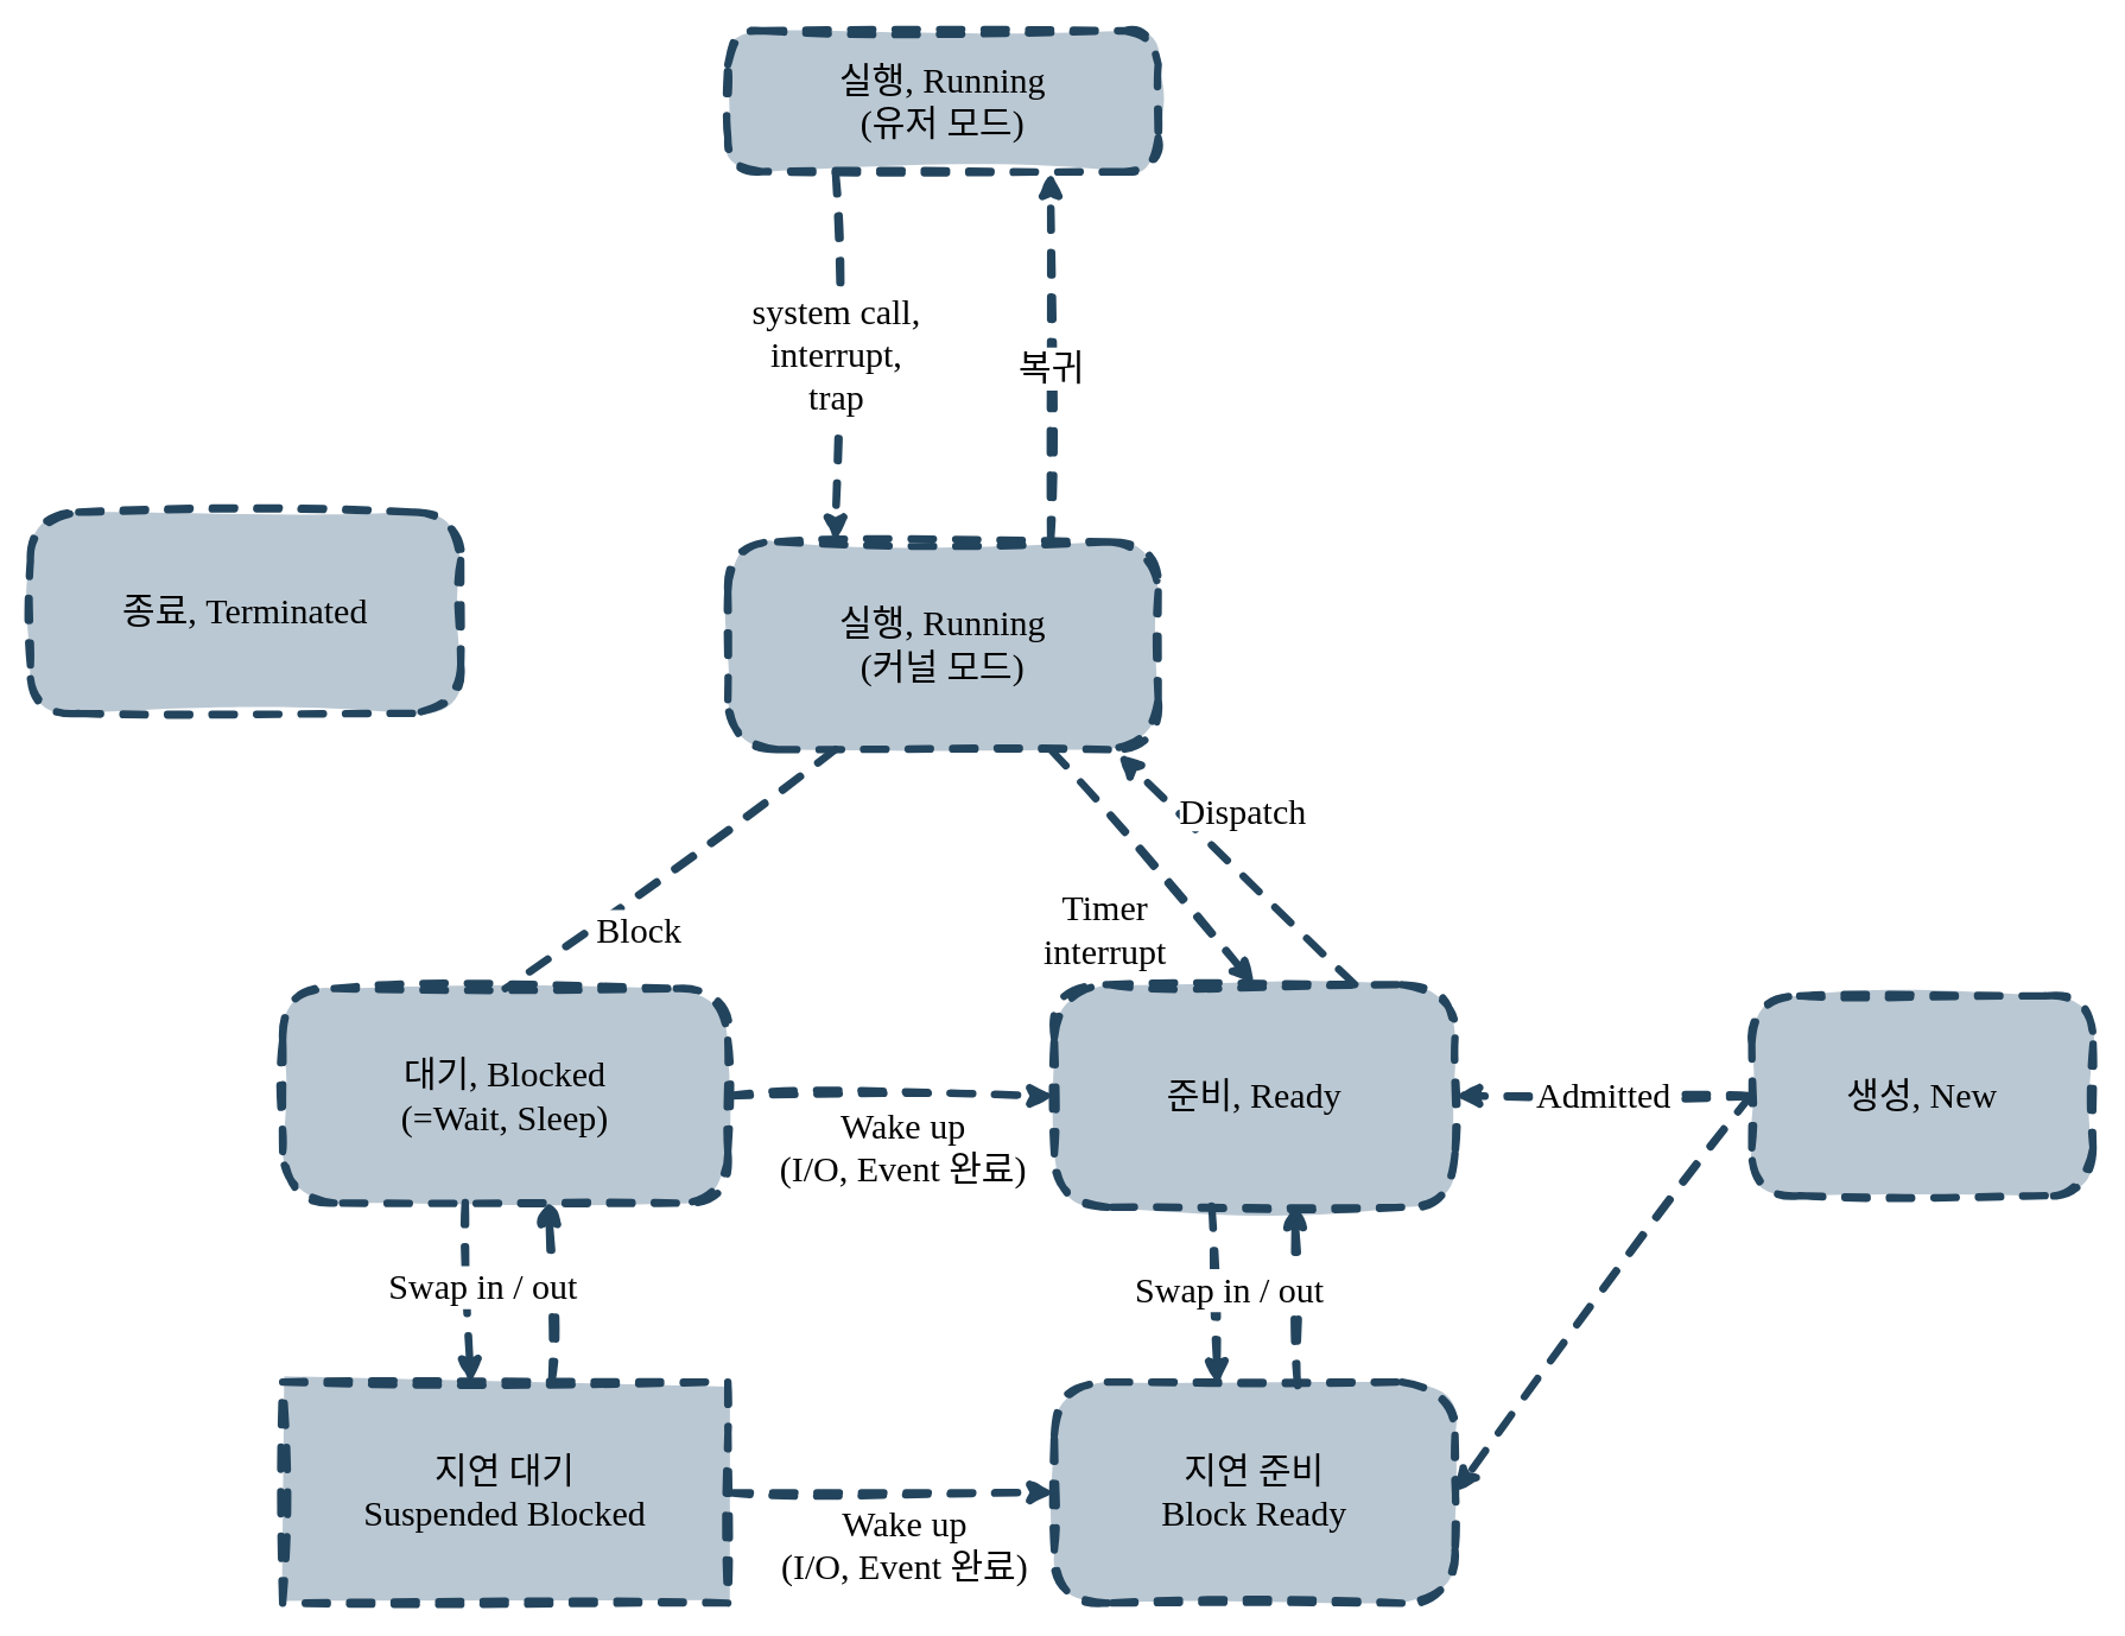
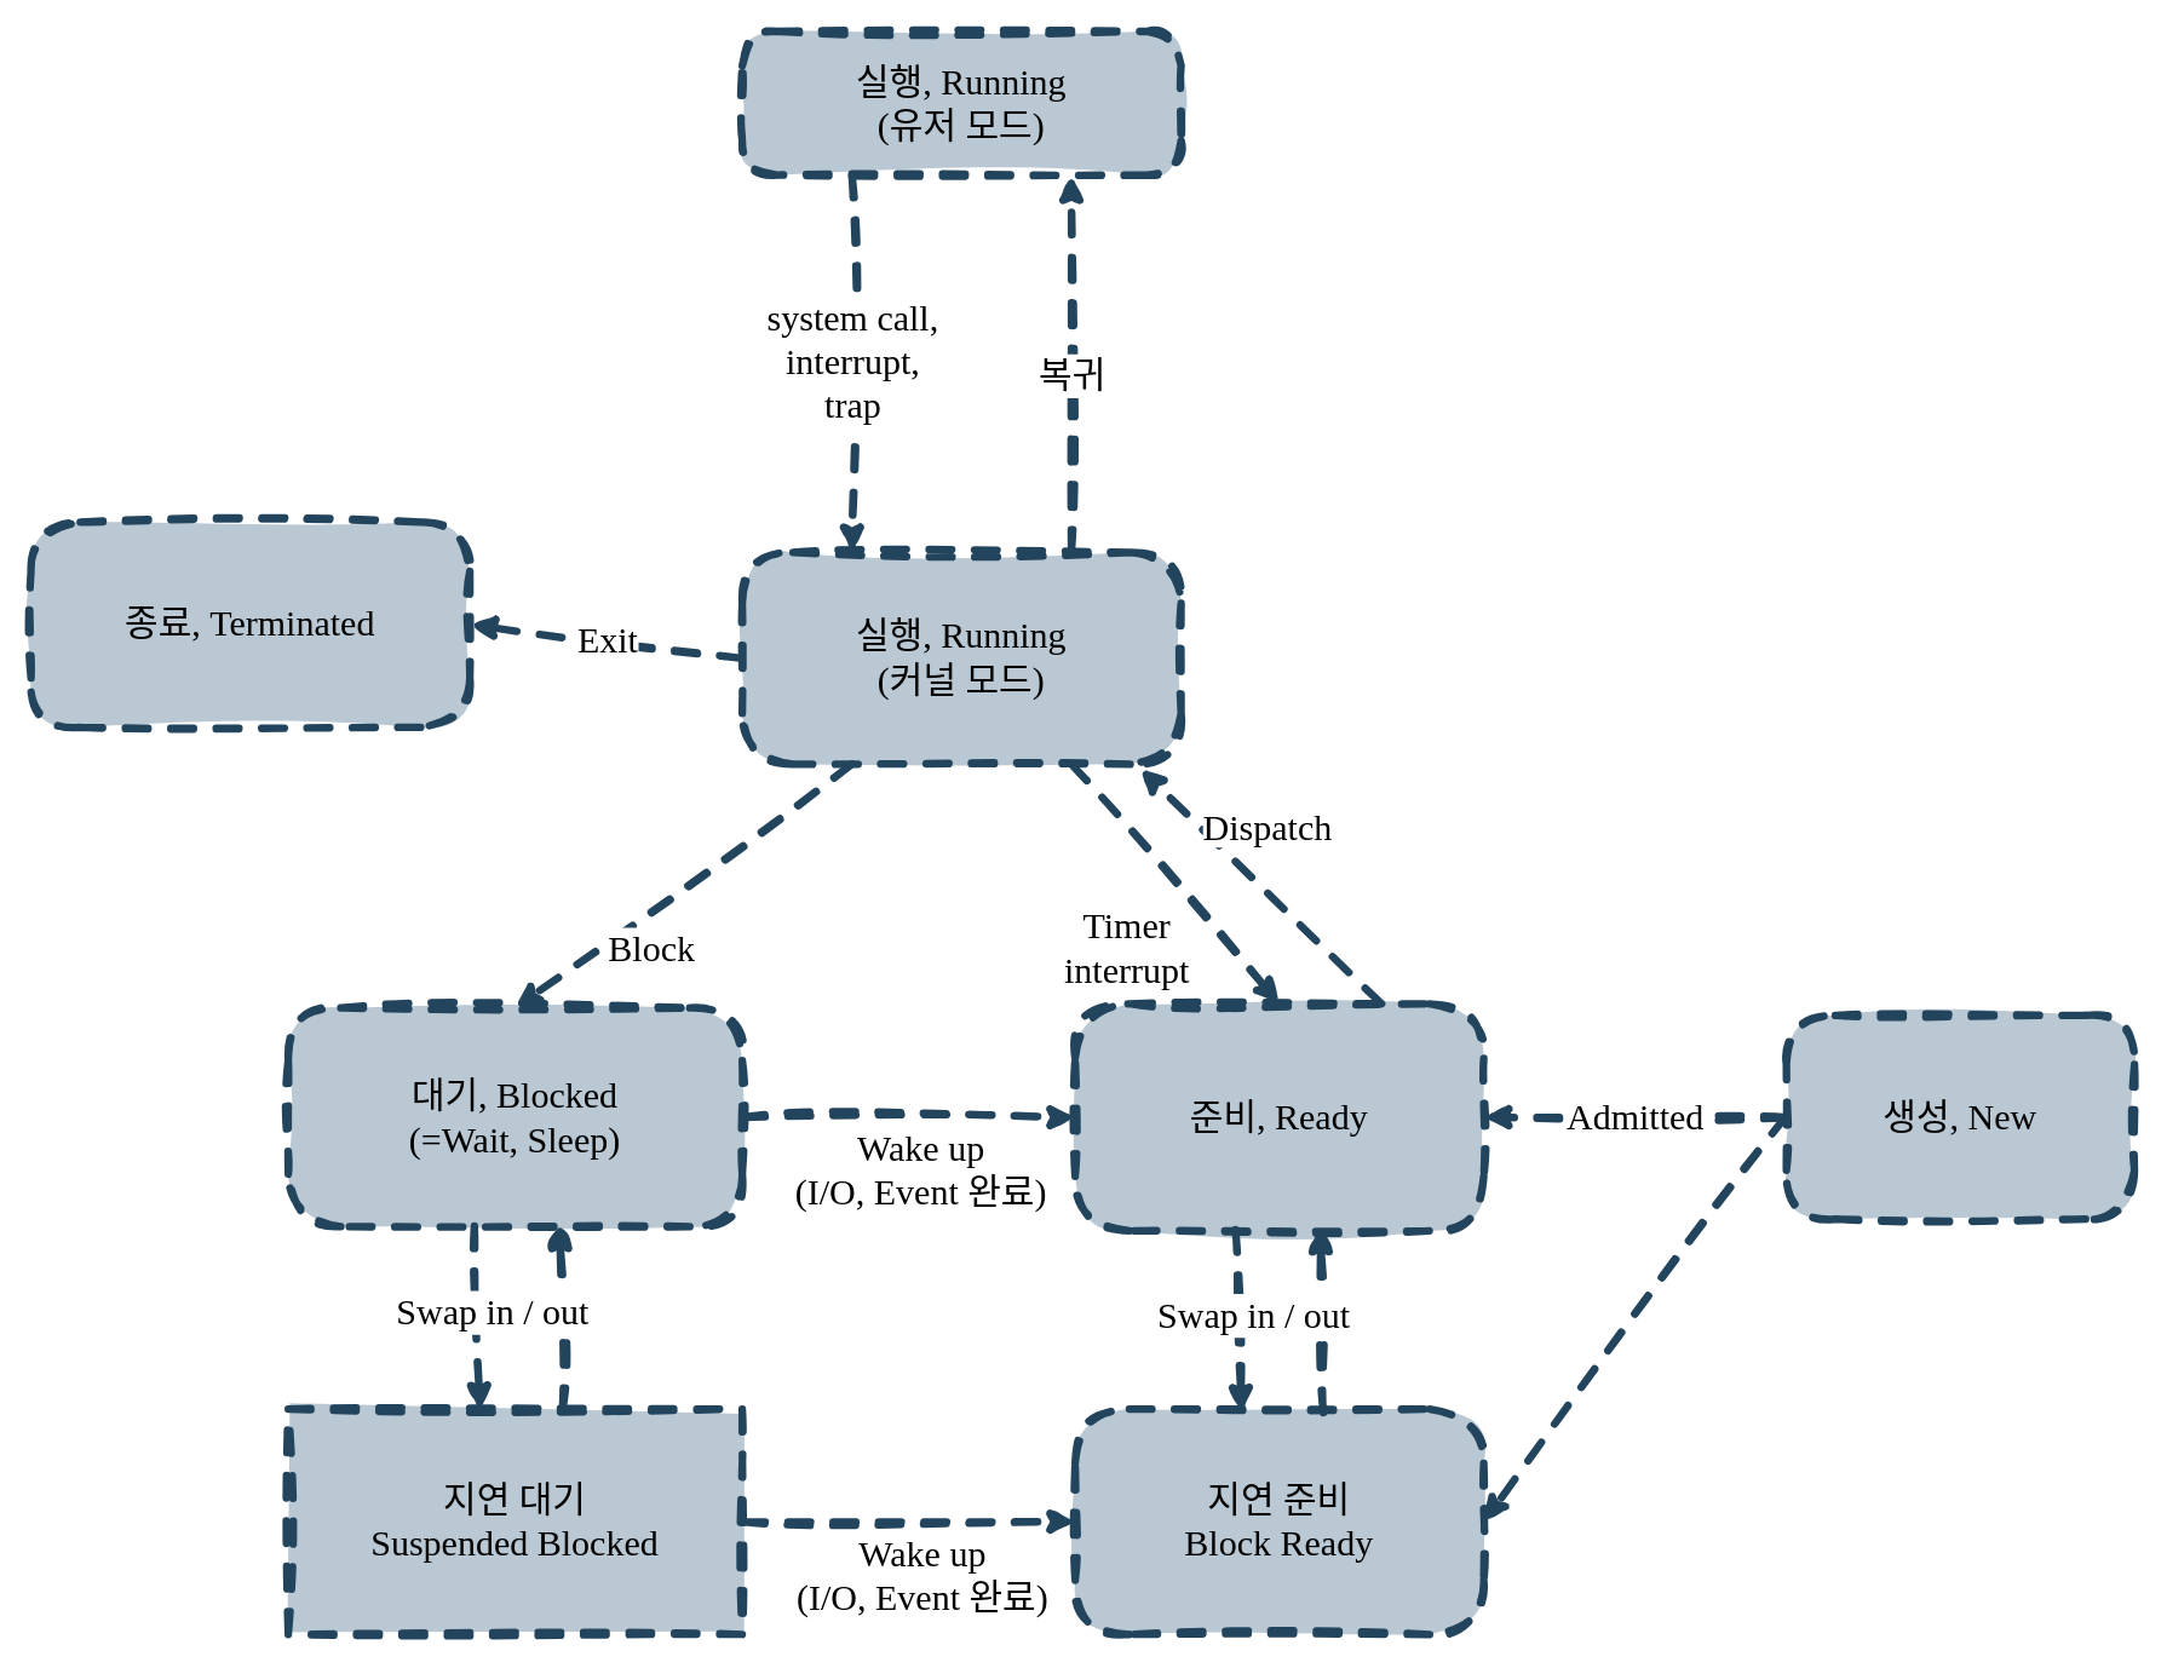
+ <mxCell id="9" value="Exit" style="endArrow=classic;html=1;rounded=1;entryX=1;entryY=0.5;entryDx=0;entryDy=0;exitX=0;exitY=0.5;exitDx=0;exitDy=0;shadow=0;glass=0;dashed=1;comic=0;sketch=1;jiggle=2;fillStyle=solid;curveFitting=1;strokeColor=#23445d;strokeWidth=5;align=center;verticalAlign=middle;arcSize=24;fontFamily=Comic Sans MS;fontSize=24;fontColor=default;labelBackgroundColor=default;fillColor=#bac8d3;" edge="1" parent="1" source="4" target="7"><mxGeometry x="-0.003" width="50" height="50" relative="1" as="geometry"><mxPoint x="490" y="224.39" as="sourcePoint" /><mxPoint x="400" y="324.39" as="targetPoint" /><mxPoint as="offset" /></mxGeometry></mxCell>
+ <mxCell id="10" value="" style="edgeLabel;html=1;align=center;verticalAlign=middle;resizable=0;points=[];rounded=1;shadow=0;glass=0;dashed=1;comic=0;sketch=1;jiggle=2;fillStyle=solid;curveFitting=1;strokeColor=#23445d;strokeWidth=5;arcSize=24;fontFamily=Comic Sans MS;fontSize=24;fontColor=default;labelBackgroundColor=none;fillColor=#bac8d3;" vertex="1" connectable="0" parent="9"><mxGeometry x="-0.21" y="-2" relative="1" as="geometry"><mxPoint x="1" as="offset" /></mxGeometry></mxCell>
- <mxCell id="20" value="" style="endArrow=none;html=1;rounded=1;shadow=0;glass=0;dashed=1;comic=0;sketch=1;jiggle=2;fillStyle=solid;curveFitting=1;strokeColor=#23445d;strokeWidth=5;align=center;verticalAlign=middle;arcSize=24;fontFamily=Comic Sans MS;fontSize=24;fontColor=default;labelBackgroundColor=none;fillColor=#bac8d3;exitX=0.25;exitY=1;exitDx=0;exitDy=0;entryX=0.5;entryY=0;entryDx=0;entryDy=0;" edge="1" parent="1" source="4" target="2"><mxGeometry width="50" height="50" relative="1" as="geometry"><mxPoint x="560" y="474.45" as="sourcePoint" /><mxPoint x="637" y="665" as="targetPoint" /></mxGeometry></mxCell>
+ <mxCell id="20" value="" style="endArrow=classic;html=1;rounded=1;shadow=0;glass=0;dashed=1;comic=0;sketch=1;jiggle=2;fillStyle=solid;curveFitting=1;strokeColor=#23445d;strokeWidth=5;align=center;verticalAlign=middle;arcSize=24;fontFamily=Comic Sans MS;fontSize=24;fontColor=default;labelBackgroundColor=none;fillColor=#bac8d3;exitX=0.25;exitY=1;exitDx=0;exitDy=0;entryX=0.5;entryY=0;entryDx=0;entryDy=0;" edge="1" parent="1" source="4" target="2"><mxGeometry width="50" height="50" relative="1" as="geometry"><mxPoint x="560" y="474.45" as="sourcePoint" /><mxPoint x="637" y="665" as="targetPoint" /></mxGeometry></mxCell>
